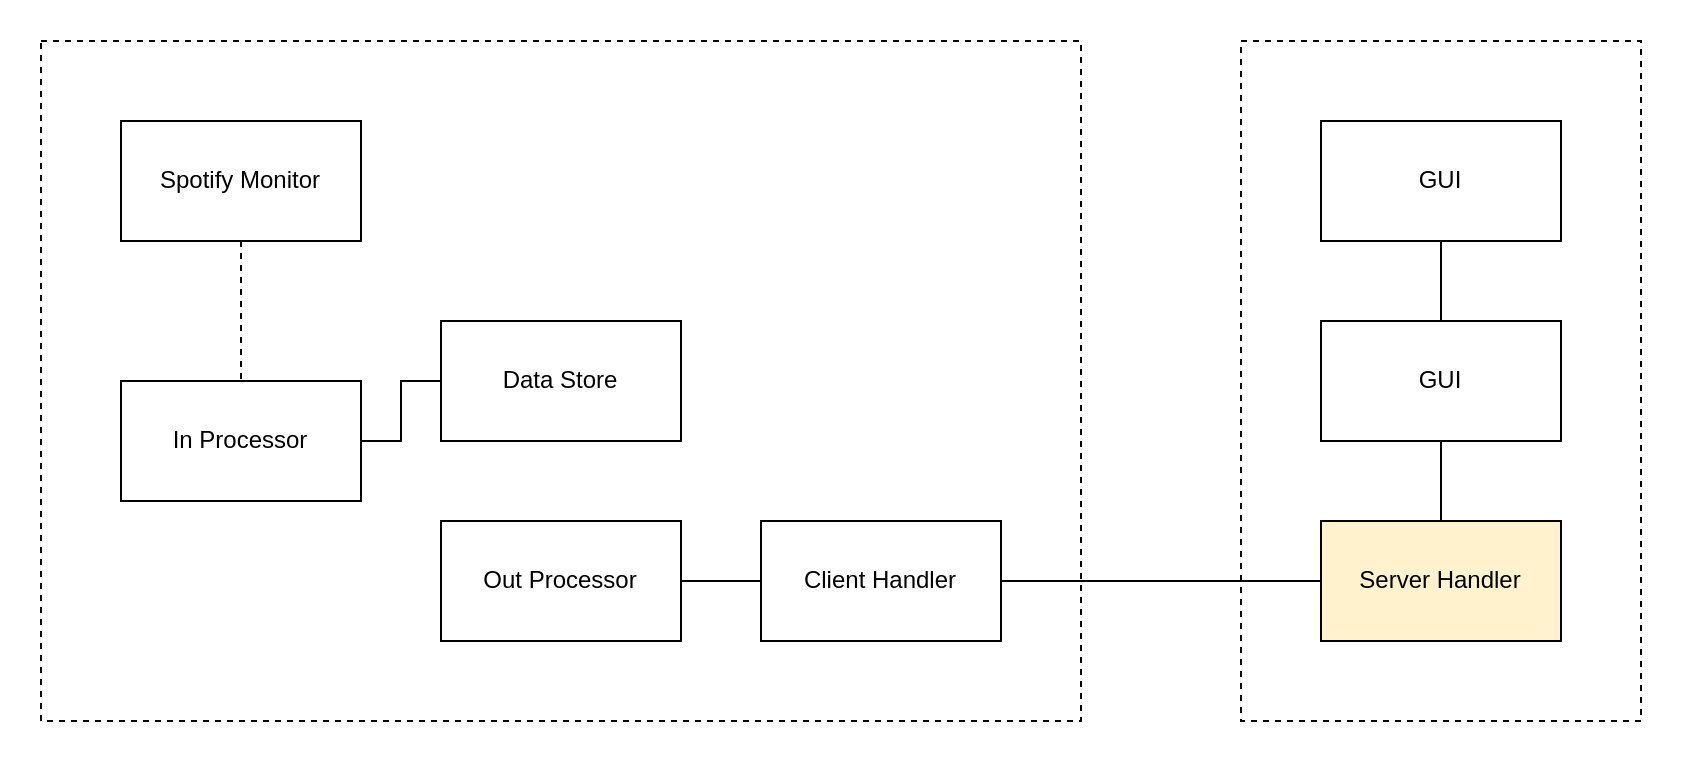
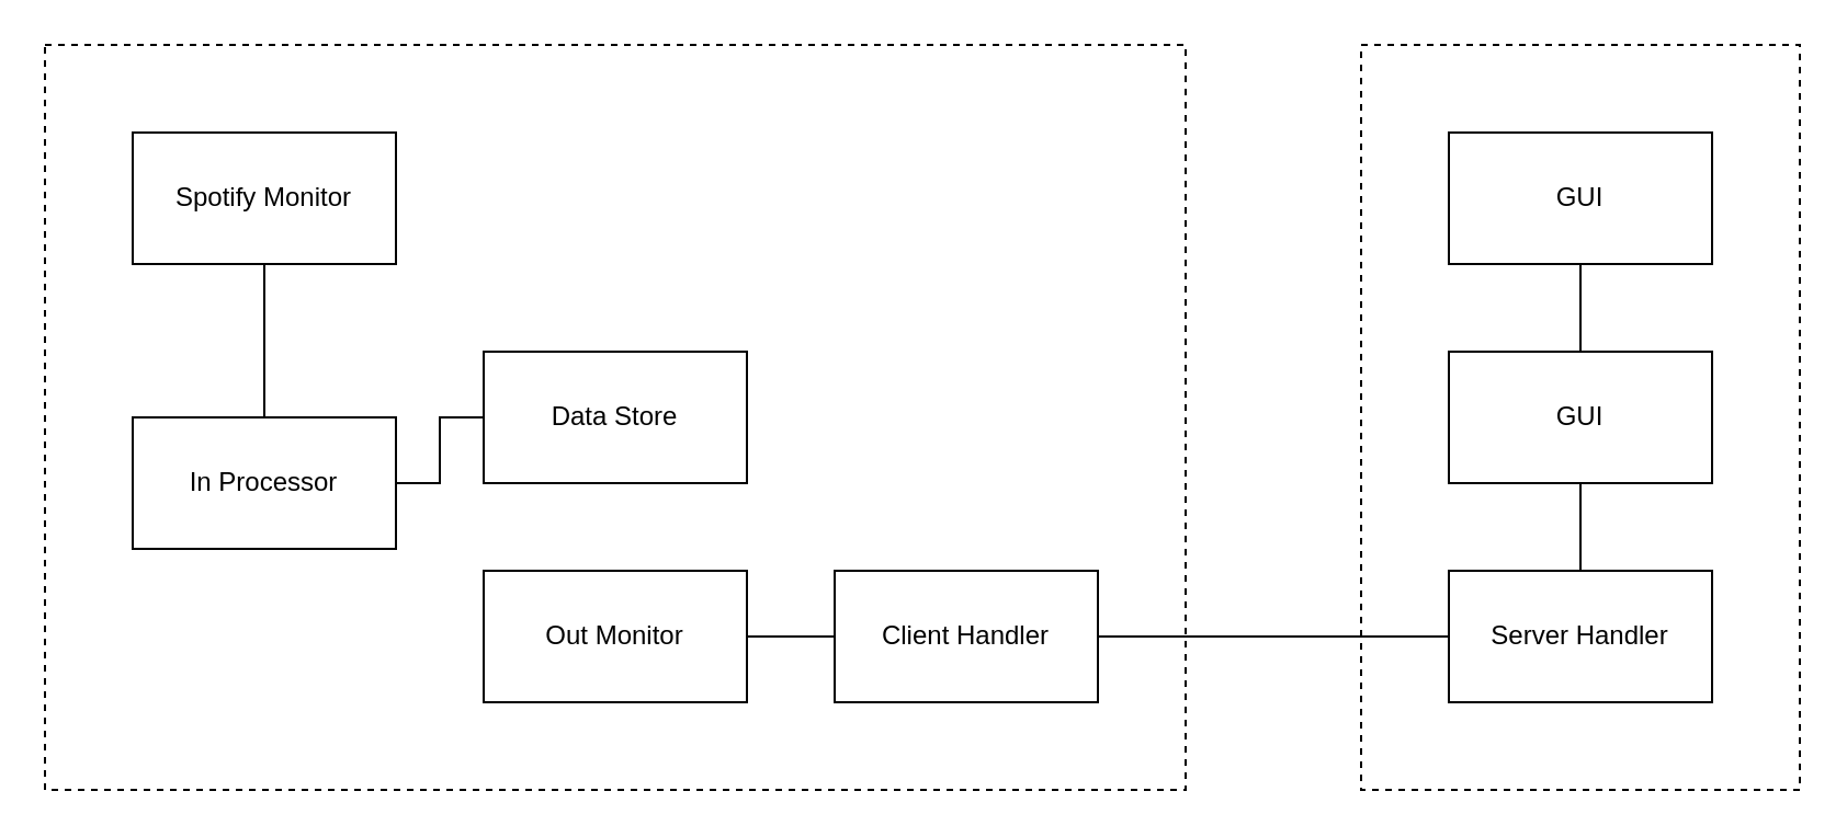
- <mxCell id="4" style="edgeStyle=orthogonalEdgeStyle;rounded=0;orthogonalLoop=1;jettySize=auto;html=1;entryX=0.5;entryY=0;entryDx=0;entryDy=0;endArrow=none;endFill=0;dashed=1;" parent="1" source="5" target="7" edge="1"><mxGeometry relative="1" as="geometry" /></mxCell>
+ <mxCell id="4" style="edgeStyle=orthogonalEdgeStyle;rounded=0;orthogonalLoop=1;jettySize=auto;html=1;entryX=0.5;entryY=0;entryDx=0;entryDy=0;endArrow=none;endFill=0;" parent="1" source="5" target="7" edge="1"><mxGeometry relative="1" as="geometry" /></mxCell>
- <mxCell id="10" value="Out Processor" style="rounded=0;whiteSpace=wrap;html=1;" parent="1" vertex="1"><mxGeometry x="220" y="260" width="120" height="60" as="geometry" /></mxCell>
+ <mxCell id="10" value="Out Monitor" style="rounded=0;whiteSpace=wrap;html=1;" parent="1" vertex="1"><mxGeometry x="220" y="260" width="120" height="60" as="geometry" /></mxCell>
- <mxCell id="13" value="Server Handler" style="rounded=0;whiteSpace=wrap;html=1;fillColor=#fff2cc;" parent="1" vertex="1"><mxGeometry x="660" y="260" width="120" height="60" as="geometry" /></mxCell>
+ <mxCell id="13" value="Server Handler" style="rounded=0;whiteSpace=wrap;html=1;" parent="1" vertex="1"><mxGeometry x="660" y="260" width="120" height="60" as="geometry" /></mxCell>
